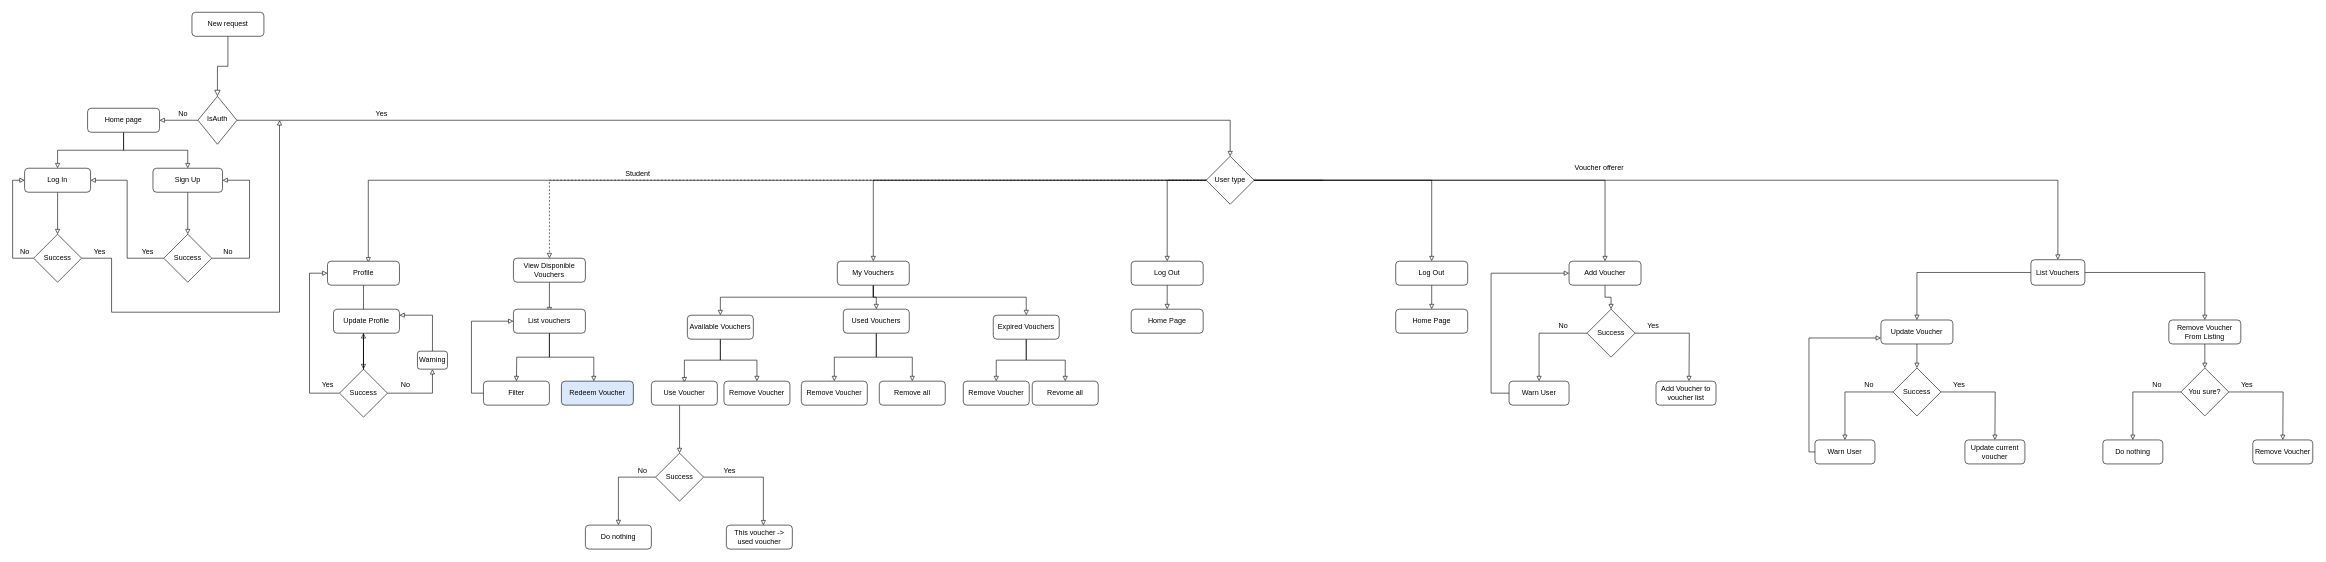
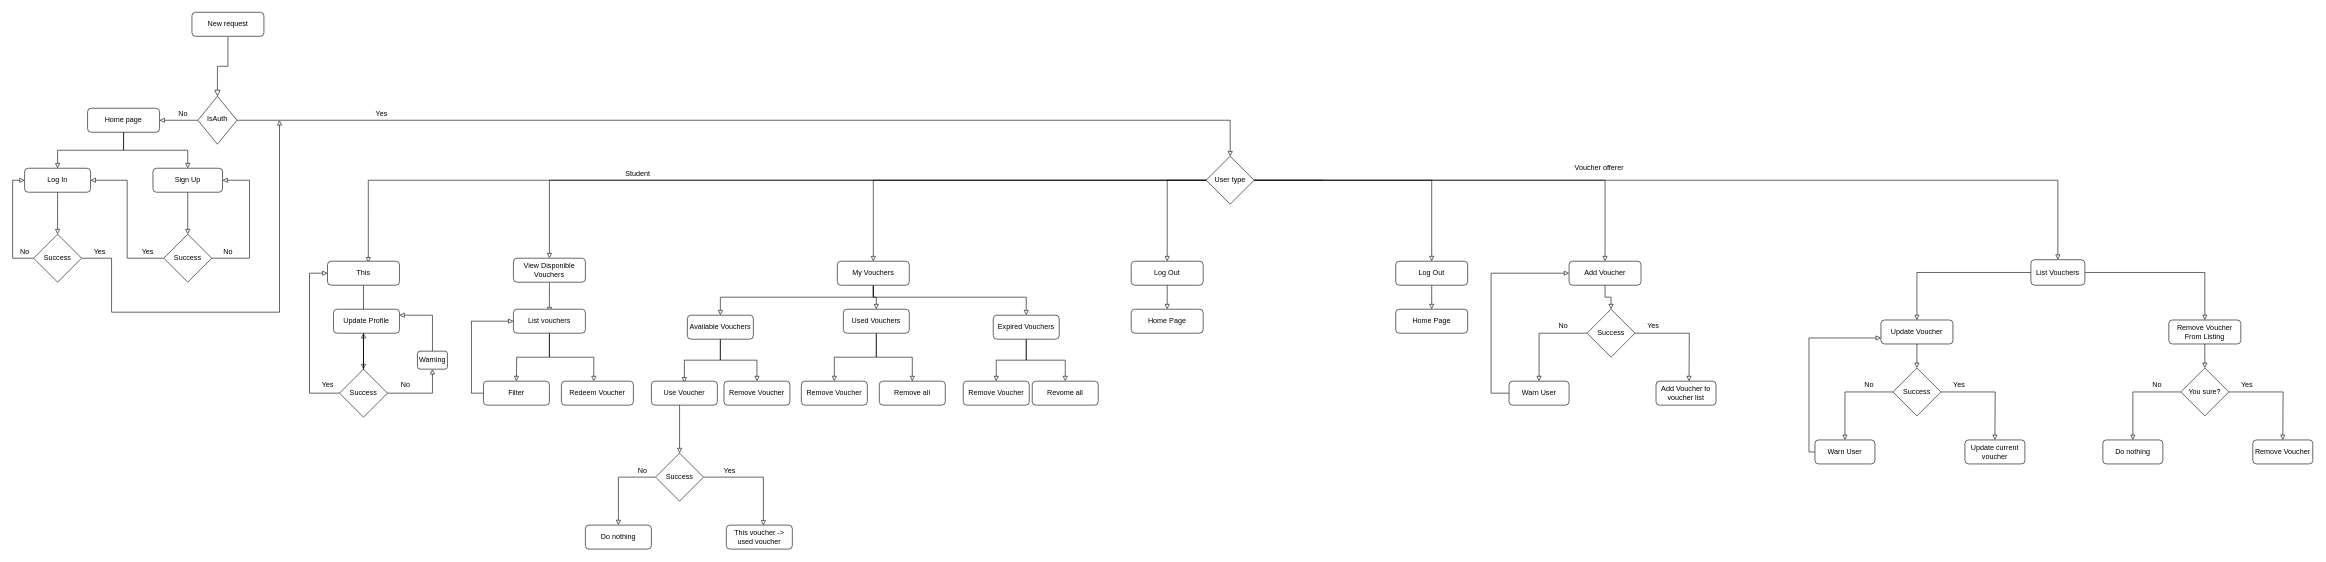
- <mxCell id="27" style="edgeStyle=orthogonalEdgeStyle;rounded=0;orthogonalLoop=1;jettySize=auto;html=1;endArrow=block;endFill=0;dashed=1;" edge="1" parent="1" source="33" target="45"><mxGeometry relative="1" as="geometry" /></mxCell>
+ <mxCell id="27" style="edgeStyle=orthogonalEdgeStyle;rounded=0;orthogonalLoop=1;jettySize=auto;html=1;endArrow=block;endFill=0;" edge="1" parent="1" source="33" target="45"><mxGeometry relative="1" as="geometry" /></mxCell>
- <mxCell id="37" value="Profile" style="rounded=1;whiteSpace=wrap;html=1;" vertex="1" parent="1"><mxGeometry x="545" y="435" width="120" height="40" as="geometry" /></mxCell>
+ <mxCell id="37" value="This" style="rounded=1;whiteSpace=wrap;html=1;" vertex="1" parent="1"><mxGeometry x="545" y="435" width="120" height="40" as="geometry" /></mxCell>
- <mxCell id="58" value="Redeem Voucher" style="rounded=1;whiteSpace=wrap;html=1;fillColor=#dae8fc;" vertex="1" parent="1"><mxGeometry x="935" y="635" width="120" height="40" as="geometry" /></mxCell>
+ <mxCell id="58" value="Redeem Voucher" style="rounded=1;whiteSpace=wrap;html=1;" vertex="1" parent="1"><mxGeometry x="935" y="635" width="120" height="40" as="geometry" /></mxCell>
